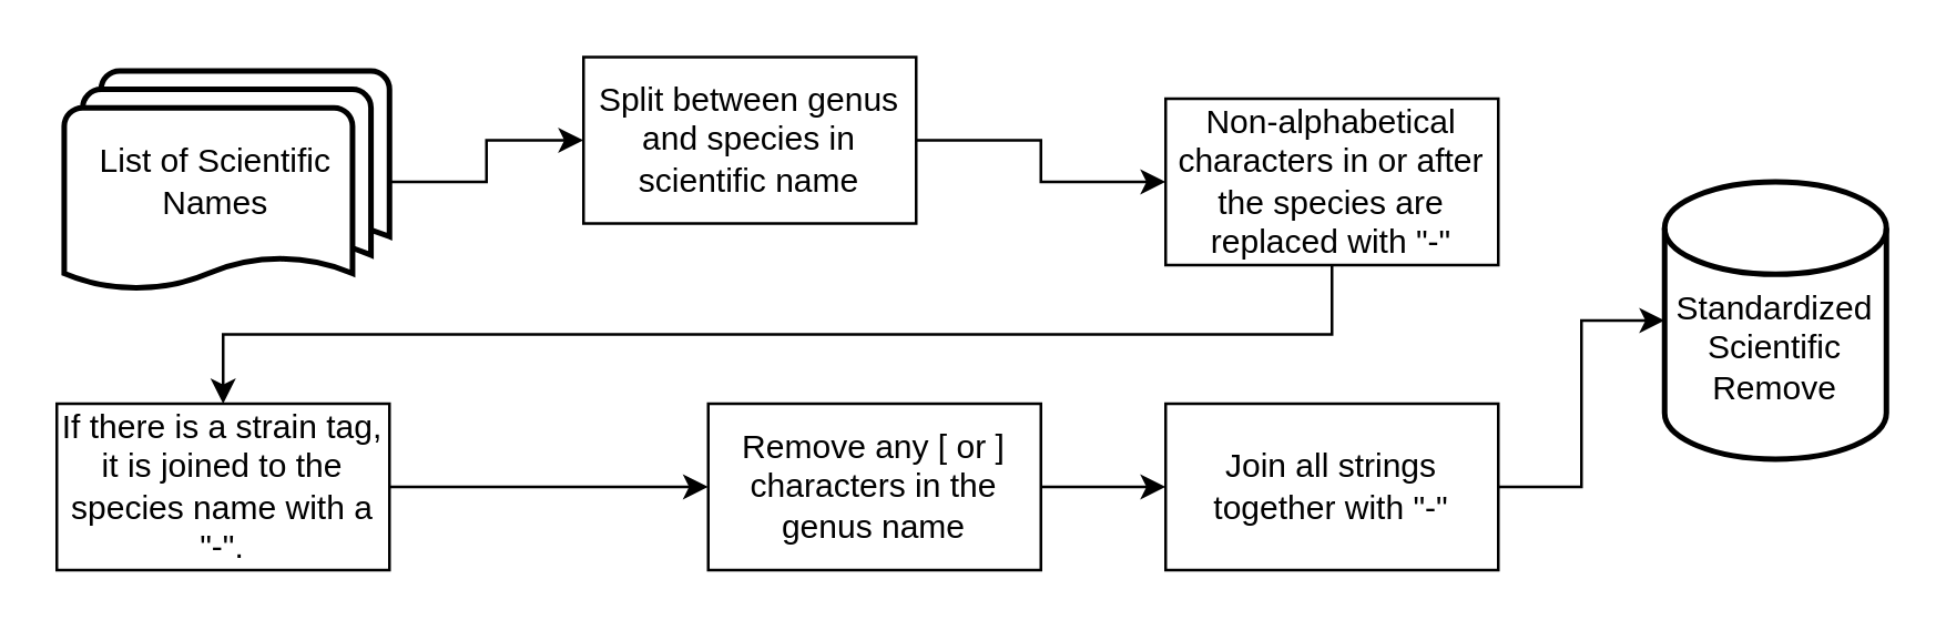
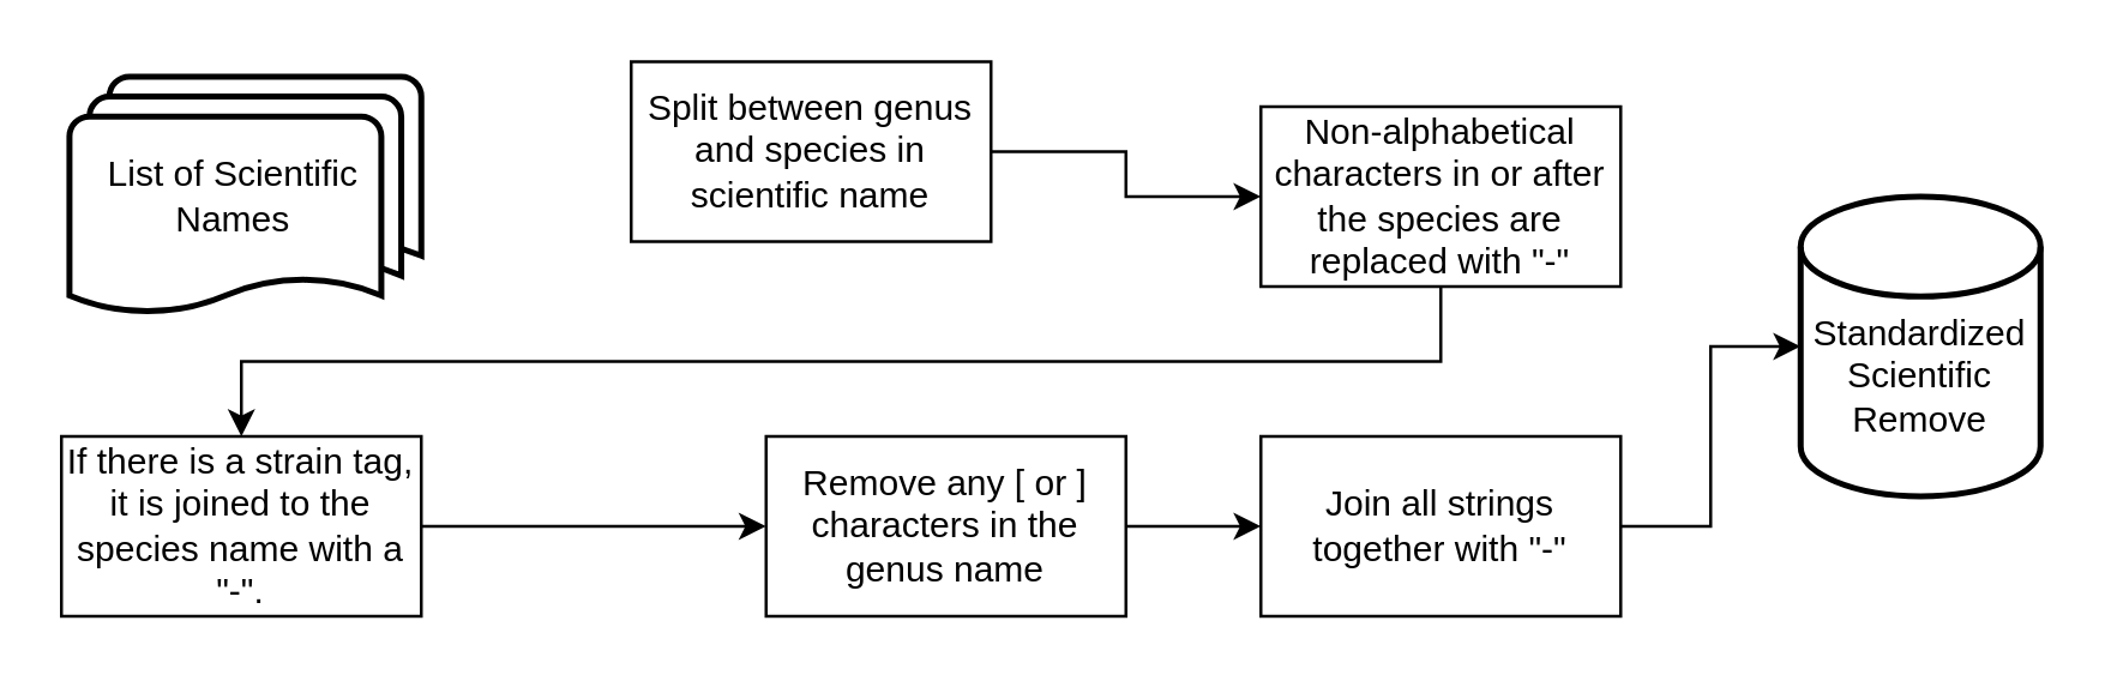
- <mxCell id="12" style="edgeStyle=orthogonalEdgeStyle;rounded=0;orthogonalLoop=1;jettySize=auto;html=1;exitX=1;exitY=0.5;exitDx=0;exitDy=0;exitPerimeter=0;entryX=0;entryY=0.5;entryDx=0;entryDy=0;" edge="1" parent="1" source="13" target="3"><mxGeometry relative="1" as="geometry" /></mxCell>
